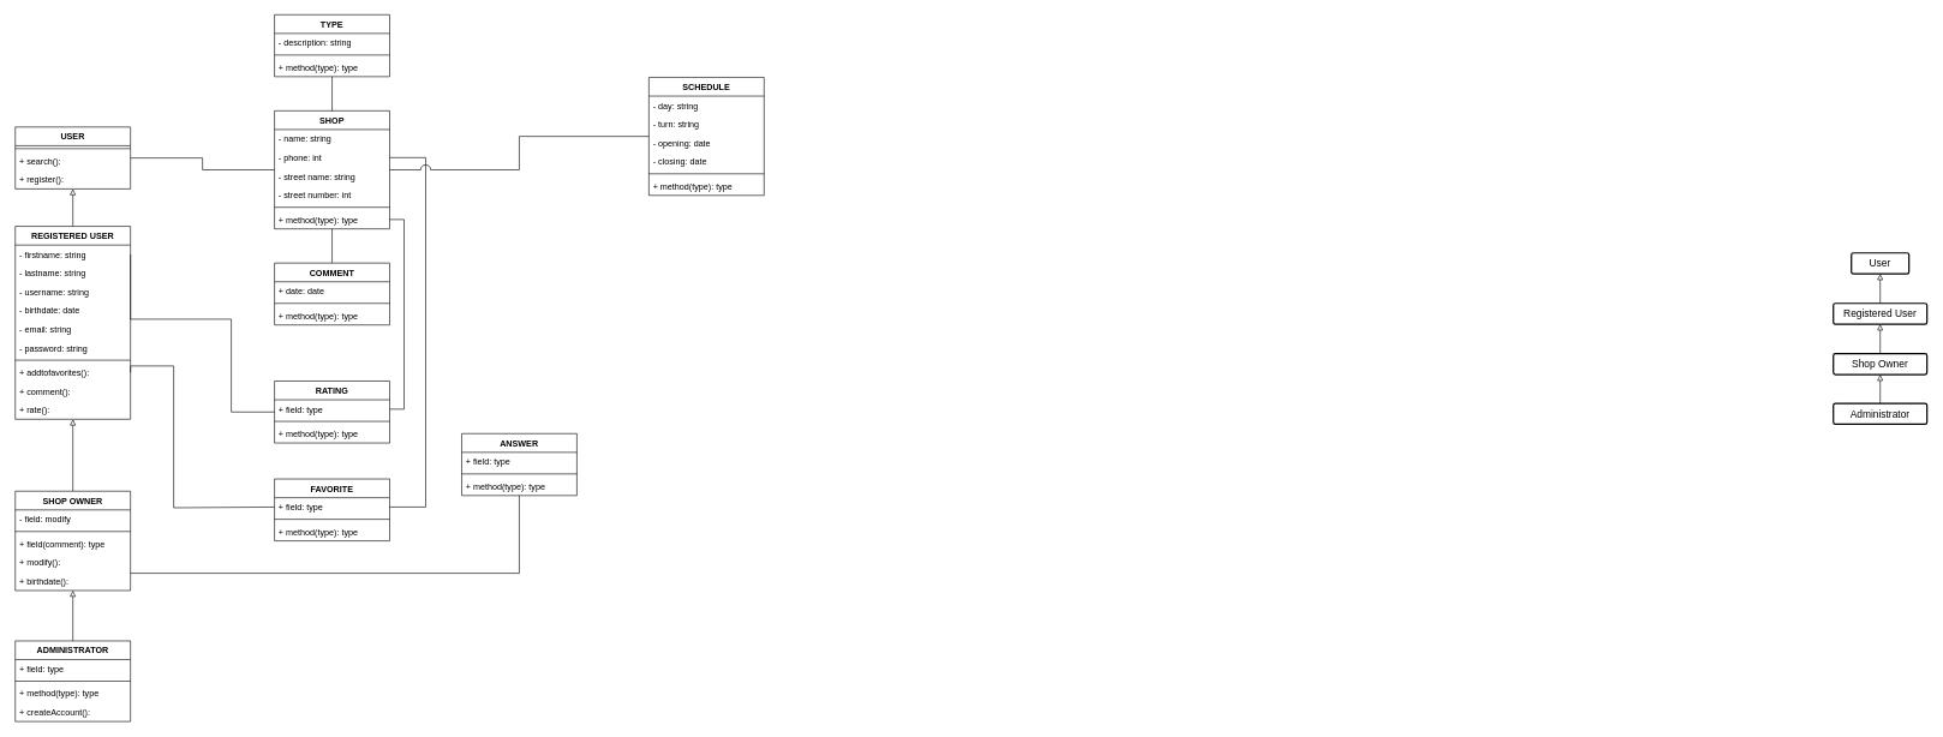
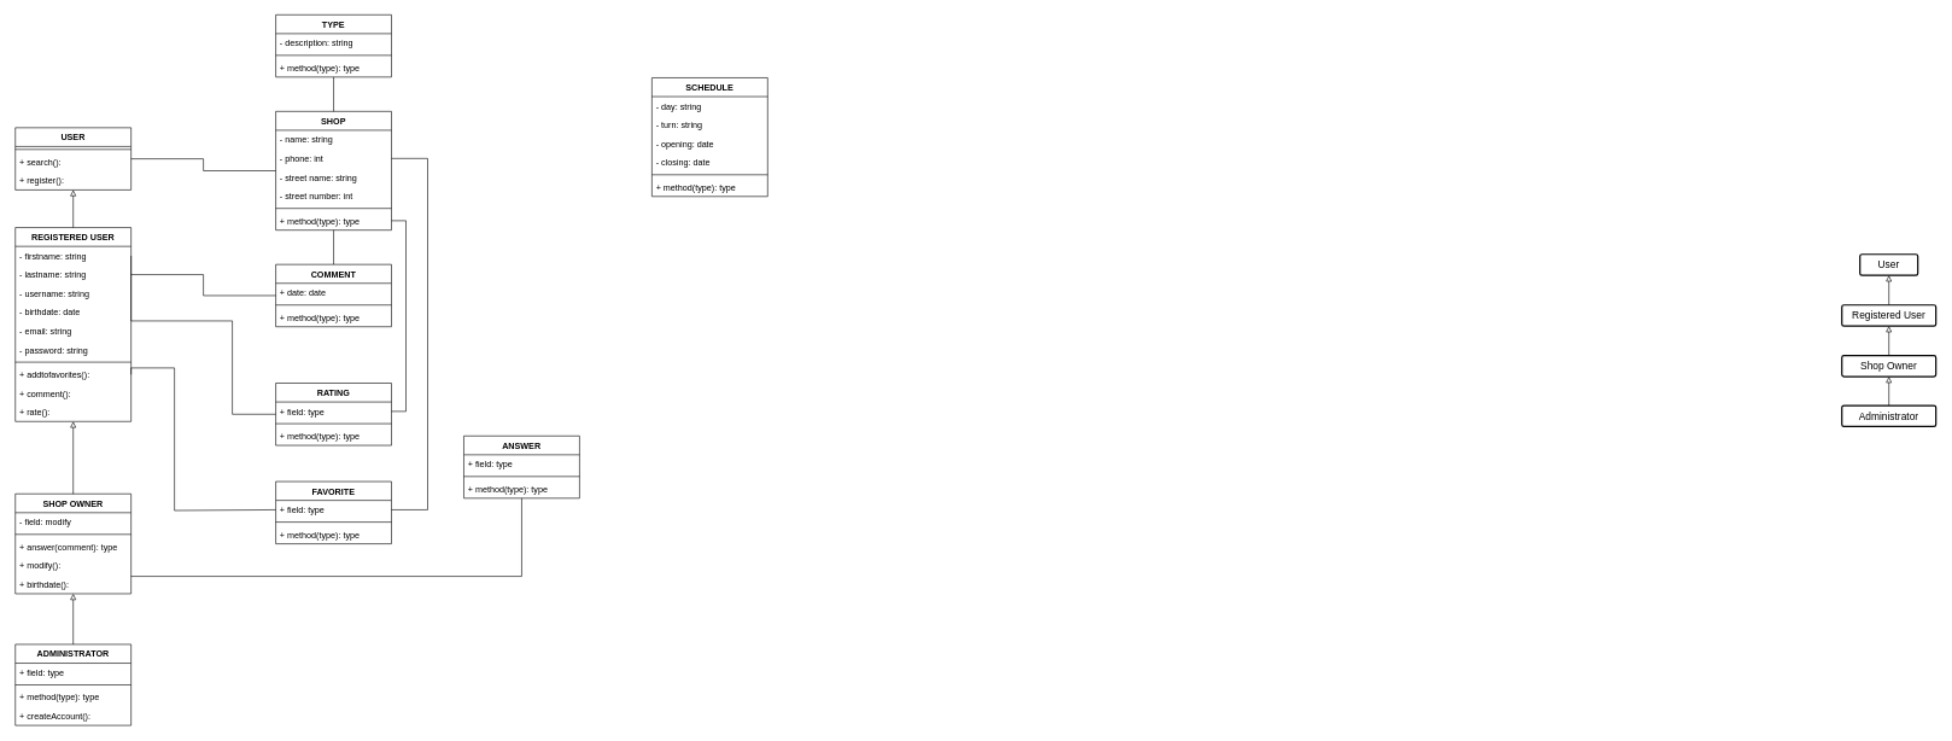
- <mxCell id="69" style="edgeStyle=orthogonalEdgeStyle;rounded=0;jumpStyle=arc;jumpSize=14;orthogonalLoop=1;jettySize=auto;html=1;endArrow=none;endFill=0;" parent="1" source="29" target="62" edge="1"><mxGeometry relative="1" as="geometry"><mxPoint x="750" y="189" as="sourcePoint" /></mxGeometry></mxCell>
+ <mxCell id="52" style="edgeStyle=orthogonalEdgeStyle;rounded=0;orthogonalLoop=1;jettySize=auto;html=1;endArrow=none;endFill=0;exitX=1;exitY=0.5;exitDx=0;exitDy=0;" parent="1" source="8" target="37" edge="1"><mxGeometry relative="1" as="geometry"><mxPoint x="180" y="400" as="sourcePoint" /></mxGeometry></mxCell>
- <mxCell id="20" value="+ field(comment): type" style="text;strokeColor=none;fillColor=none;align=left;verticalAlign=top;spacingLeft=4;spacingRight=4;overflow=hidden;rotatable=0;points=[[0,0.5],[1,0.5]];portConstraint=eastwest;" parent="17" vertex="1"><mxGeometry y="60" width="160" height="26" as="geometry" /></mxCell>
+ <mxCell id="20" value="+ answer(comment): type" style="text;strokeColor=none;fillColor=none;align=left;verticalAlign=top;spacingLeft=4;spacingRight=4;overflow=hidden;rotatable=0;points=[[0,0.5],[1,0.5]];portConstraint=eastwest;" parent="17" vertex="1"><mxGeometry y="60" width="160" height="26" as="geometry" /></mxCell>
